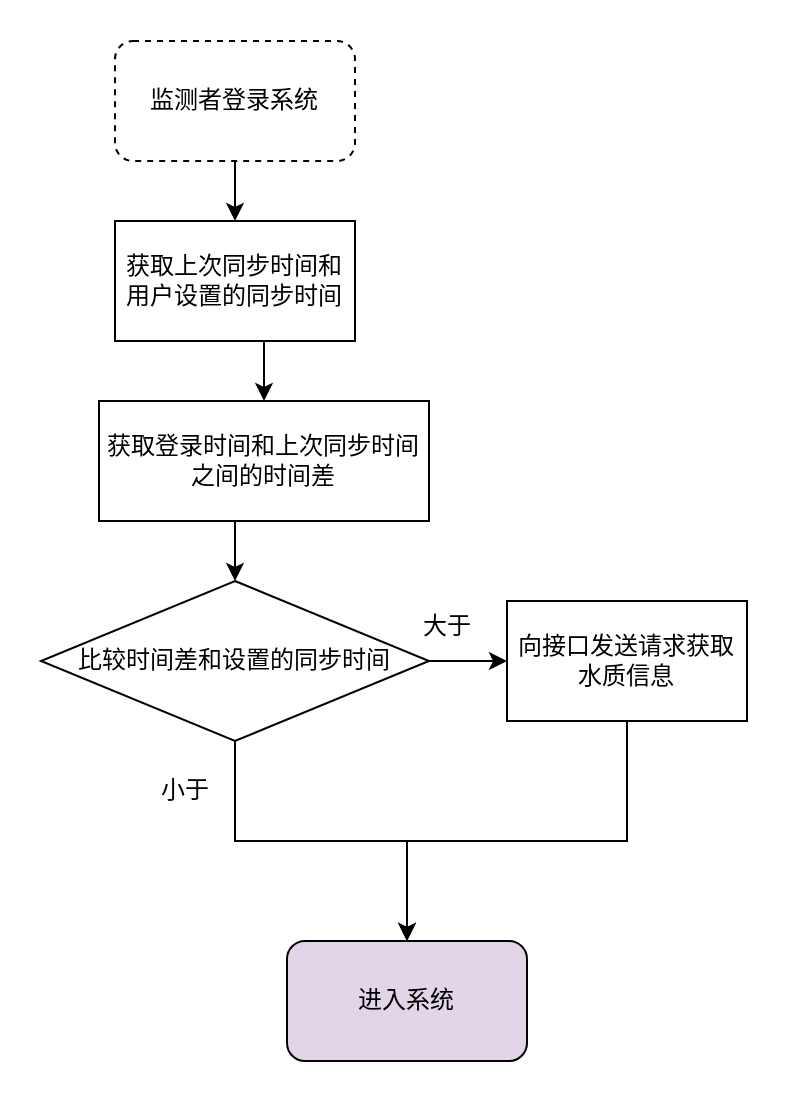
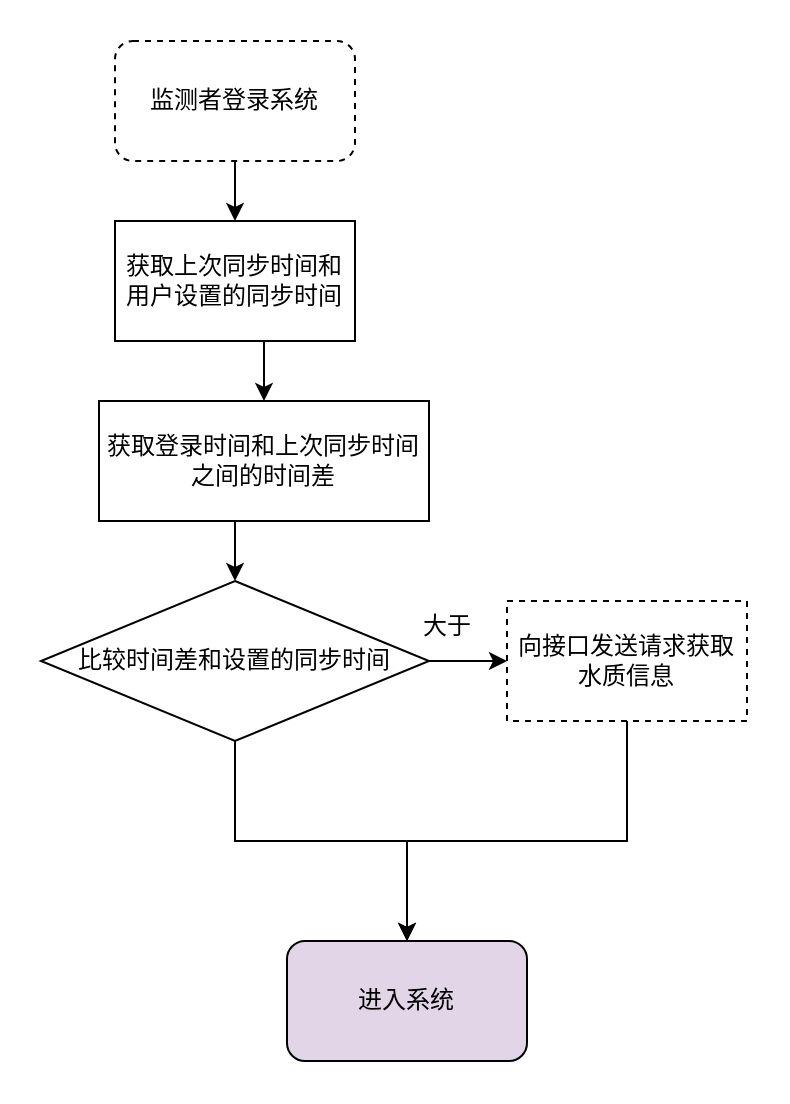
- <mxCell id="14" value="向接口发送请求获取水质信息" style="rounded=0;whiteSpace=wrap;html=1;" vertex="1" parent="1"><mxGeometry x="253" y="300" width="120" height="60" as="geometry" /></mxCell>
+ <mxCell id="14" value="向接口发送请求获取水质信息" style="rounded=0;whiteSpace=wrap;html=1;dashed=1;" vertex="1" parent="1"><mxGeometry x="253" y="300" width="120" height="60" as="geometry" /></mxCell>
- <mxCell id="12" value="小于" style="text;html=1;align=center;verticalAlign=middle;resizable=0;points=[];autosize=1;strokeColor=none;fillColor=none;" vertex="1" parent="1"><mxGeometry x="67" y="380" width="50" height="30" as="geometry" /></mxCell>
